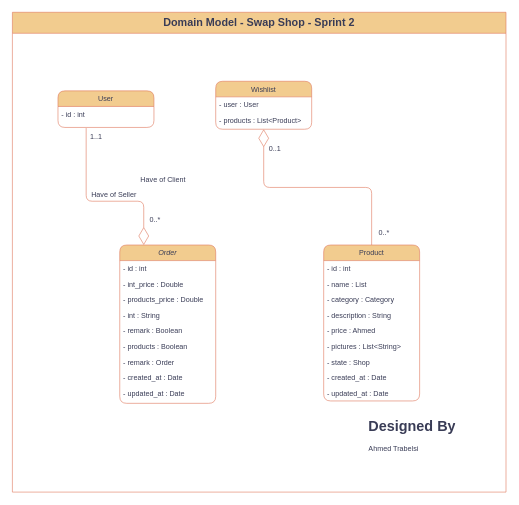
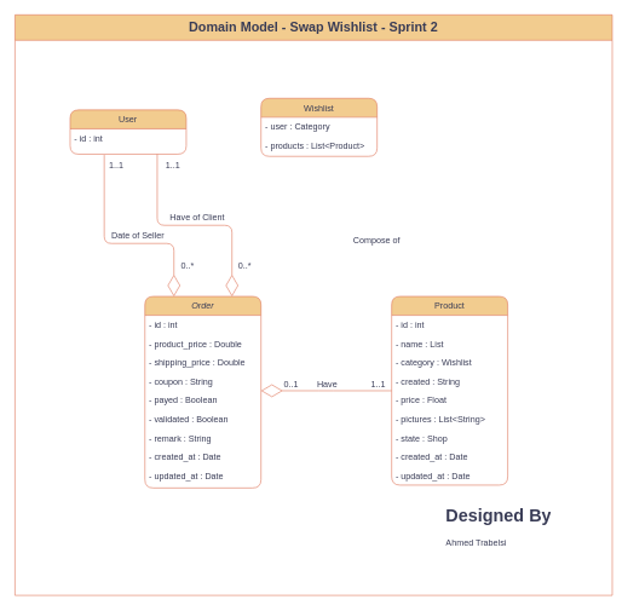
- <mxCell id="32" value="&lt;font style=&quot;font-size: 18px;&quot;&gt;Domain Model - Swap Shop - Sprint 2&lt;/font&gt;" style="swimlane;whiteSpace=wrap;html=1;strokeColor=#E07A5F;fontColor=#393C56;fillColor=#F2CC8F;startSize=35;" vertex="1" parent="1"><mxGeometry x="20" width="823" height="800" as="geometry" y="20" /></mxCell>
+ <mxCell id="32" value="&lt;font style=&quot;font-size: 18px;&quot;&gt;Domain Model - Swap Wishlist - Sprint 2&lt;/font&gt;" style="swimlane;whiteSpace=wrap;html=1;strokeColor=#E07A5F;fontColor=#393C56;fillColor=#F2CC8F;startSize=35;" vertex="1" parent="1"><mxGeometry x="20" width="823" height="800" as="geometry" y="20" /></mxCell>
- <mxCell id="13" value="- user : User" style="text;align=left;verticalAlign=top;spacingLeft=4;spacingRight=4;overflow=hidden;rotatable=0;points=[[0,0.5],[1,0.5]];portConstraint=eastwest;labelBackgroundColor=none;fontColor=#393C56;rounded=1;" parent="12" vertex="1"><mxGeometry y="26" width="160" height="26" as="geometry" /></mxCell>
+ <mxCell id="13" value="- user : Category" style="text;align=left;verticalAlign=top;spacingLeft=4;spacingRight=4;overflow=hidden;rotatable=0;points=[[0,0.5],[1,0.5]];portConstraint=eastwest;labelBackgroundColor=none;fontColor=#393C56;rounded=1;" parent="12" vertex="1"><mxGeometry y="26" width="160" height="26" as="geometry" /></mxCell>
+ <mxCell id="38" value="" style="endArrow=diamondThin;shadow=0;strokeWidth=1;rounded=1;endFill=0;edgeStyle=elbowEdgeStyle;elbow=vertical;labelBackgroundColor=none;strokeColor=#E07A5F;fontColor=default;endSize=27;entryX=0.75;entryY=0;entryDx=0;entryDy=0;exitX=0.75;exitY=1;exitDx=0;exitDy=0;" edge="1" parent="1" source="34" target="2"><mxGeometry x="0.5" y="41" relative="1" as="geometry"><mxPoint x="325" y="79" as="sourcePoint" /><mxPoint x="289" y="335" as="targetPoint" /><mxPoint x="-40" y="32" as="offset" /></mxGeometry></mxCell>
+ <mxCell id="39" value="1..1" style="resizable=0;align=left;verticalAlign=bottom;labelBackgroundColor=none;fontSize=12;fillColor=#F2CC8F;strokeColor=#E07A5F;fontColor=#393C56;rounded=1;" connectable="0" vertex="1" parent="38"><mxGeometry x="-1" relative="1" as="geometry"><mxPoint x="10" y="24" as="offset" /></mxGeometry></mxCell>
+ <mxCell id="40" value="0..*" style="resizable=0;align=right;verticalAlign=bottom;labelBackgroundColor=none;fontSize=12;fillColor=#F2CC8F;strokeColor=#E07A5F;fontColor=#393C56;rounded=1;" connectable="0" vertex="1" parent="38"><mxGeometry x="1" relative="1" as="geometry"><mxPoint x="28" y="-34" as="offset" /></mxGeometry></mxCell>
+ <mxCell id="41" value="Compose of" style="text;html=1;resizable=0;points=[];;align=center;verticalAlign=middle;labelBackgroundColor=none;rounded=1;shadow=0;strokeWidth=1;fontSize=12;fontColor=#393C56;" vertex="1" connectable="0" parent="38"><mxGeometry x="0.5" y="49" relative="1" as="geometry"><mxPoint x="149" y="-3" as="offset" /></mxGeometry></mxCell>
- <mxCell id="29" value="" style="endArrow=diamondThin;shadow=0;strokeWidth=1;rounded=1;endFill=0;edgeStyle=elbowEdgeStyle;elbow=vertical;labelBackgroundColor=none;strokeColor=#E07A5F;fontColor=default;endSize=27;" edge="1" parent="1" source="15" target="12"><mxGeometry x="0.5" y="41" relative="1" as="geometry"><mxPoint x="499" y="555.29" as="sourcePoint" /><mxPoint x="639" y="275" as="targetPoint" /><mxPoint x="-40" y="32" as="offset" /></mxGeometry></mxCell>
- <mxCell id="30" value="0..*" style="resizable=0;align=left;verticalAlign=bottom;labelBackgroundColor=none;fontSize=12;fillColor=#F2CC8F;strokeColor=#E07A5F;fontColor=#393C56;rounded=1;" connectable="0" vertex="1" parent="29"><mxGeometry x="-1" relative="1" as="geometry"><mxPoint x="10" y="-13" as="offset" /></mxGeometry></mxCell>
- <mxCell id="31" value="0..1" style="resizable=0;align=right;verticalAlign=bottom;labelBackgroundColor=none;fontSize=12;fillColor=#F2CC8F;strokeColor=#E07A5F;fontColor=#393C56;rounded=1;" connectable="0" vertex="1" parent="29"><mxGeometry x="1" relative="1" as="geometry"><mxPoint x="30" y="40" as="offset" /></mxGeometry></mxCell>
- <mxCell id="37" value="Have of Seller" style="text;html=1;resizable=0;points=[];;align=center;verticalAlign=middle;labelBackgroundColor=none;rounded=1;shadow=0;strokeWidth=1;fontSize=12;fontColor=#393C56;" vertex="1" connectable="0" parent="32"><mxGeometry x="186" y="302.996" as="geometry"><mxPoint x="-18" y="2" as="offset" /></mxGeometry></mxCell>
+ <mxCell id="37" value="Date of Seller" style="text;html=1;resizable=0;points=[];;align=center;verticalAlign=middle;labelBackgroundColor=none;rounded=1;shadow=0;strokeWidth=1;fontSize=12;fontColor=#393C56;" vertex="1" connectable="0" parent="32"><mxGeometry x="186" y="302.996" as="geometry"><mxPoint x="-18" y="2" as="offset" /></mxGeometry></mxCell>
- <mxCell id="4" value="- int_price : Double" style="text;align=left;verticalAlign=top;spacingLeft=4;spacingRight=4;overflow=hidden;rotatable=0;points=[[0,0.5],[1,0.5]];portConstraint=eastwest;rounded=1;shadow=0;html=0;labelBackgroundColor=none;fontColor=#393C56;" vertex="1" parent="2"><mxGeometry y="52" width="160" height="26" as="geometry" /></mxCell>
+ <mxCell id="4" value="- product_price : Double" style="text;align=left;verticalAlign=top;spacingLeft=4;spacingRight=4;overflow=hidden;rotatable=0;points=[[0,0.5],[1,0.5]];portConstraint=eastwest;rounded=1;shadow=0;html=0;labelBackgroundColor=none;fontColor=#393C56;" vertex="1" parent="2"><mxGeometry y="52" width="160" height="26" as="geometry" /></mxCell>
- <mxCell id="5" value="- products_price : Double" style="text;align=left;verticalAlign=top;spacingLeft=4;spacingRight=4;overflow=hidden;rotatable=0;points=[[0,0.5],[1,0.5]];portConstraint=eastwest;rounded=1;shadow=0;html=0;labelBackgroundColor=none;fontColor=#393C56;" vertex="1" parent="2"><mxGeometry y="78" width="160" height="26" as="geometry" /></mxCell>
+ <mxCell id="5" value="- shipping_price : Double" style="text;align=left;verticalAlign=top;spacingLeft=4;spacingRight=4;overflow=hidden;rotatable=0;points=[[0,0.5],[1,0.5]];portConstraint=eastwest;rounded=1;shadow=0;html=0;labelBackgroundColor=none;fontColor=#393C56;" vertex="1" parent="2"><mxGeometry y="78" width="160" height="26" as="geometry" /></mxCell>
- <mxCell id="18" value="- category : Category" style="text;align=left;verticalAlign=top;spacingLeft=4;spacingRight=4;overflow=hidden;rotatable=0;points=[[0,0.5],[1,0.5]];portConstraint=eastwest;labelBackgroundColor=none;fontColor=#393C56;rounded=1;" vertex="1" parent="15"><mxGeometry y="78" width="160" height="26" as="geometry" /></mxCell>
+ <mxCell id="18" value="- category : Wishlist" style="text;align=left;verticalAlign=top;spacingLeft=4;spacingRight=4;overflow=hidden;rotatable=0;points=[[0,0.5],[1,0.5]];portConstraint=eastwest;labelBackgroundColor=none;fontColor=#393C56;rounded=1;" vertex="1" parent="15"><mxGeometry y="78" width="160" height="26" as="geometry" /></mxCell>
- <mxCell id="6" value="- int : String" style="text;align=left;verticalAlign=top;spacingLeft=4;spacingRight=4;overflow=hidden;rotatable=0;points=[[0,0.5],[1,0.5]];portConstraint=eastwest;rounded=1;shadow=0;html=0;labelBackgroundColor=none;fontColor=#393C56;" vertex="1" parent="2"><mxGeometry y="104" width="160" height="26" as="geometry" /></mxCell>
+ <mxCell id="6" value="- coupon : String" style="text;align=left;verticalAlign=top;spacingLeft=4;spacingRight=4;overflow=hidden;rotatable=0;points=[[0,0.5],[1,0.5]];portConstraint=eastwest;rounded=1;shadow=0;html=0;labelBackgroundColor=none;fontColor=#393C56;" vertex="1" parent="2"><mxGeometry y="104" width="160" height="26" as="geometry" /></mxCell>
- <mxCell id="19" value="- description : String" style="text;align=left;verticalAlign=top;spacingLeft=4;spacingRight=4;overflow=hidden;rotatable=0;points=[[0,0.5],[1,0.5]];portConstraint=eastwest;rounded=1;shadow=0;html=0;labelBackgroundColor=none;fontColor=#393C56;" parent="15" vertex="1"><mxGeometry y="104" width="160" height="26" as="geometry" /></mxCell>
+ <mxCell id="19" value="- created : String" style="text;align=left;verticalAlign=top;spacingLeft=4;spacingRight=4;overflow=hidden;rotatable=0;points=[[0,0.5],[1,0.5]];portConstraint=eastwest;rounded=1;shadow=0;html=0;labelBackgroundColor=none;fontColor=#393C56;" parent="15" vertex="1"><mxGeometry y="104" width="160" height="26" as="geometry" /></mxCell>
+ <mxCell id="25" value="" style="endArrow=none;shadow=0;strokeWidth=1;rounded=1;endFill=0;edgeStyle=elbowEdgeStyle;elbow=vertical;labelBackgroundColor=none;strokeColor=#E07A5F;fontColor=default;endSize=6;targetPerimeterSpacing=0;startArrow=diamondThin;startFill=0;startSize=27;" parent="1" source="2" target="15" edge="1"><mxGeometry x="0.5" y="41" relative="1" as="geometry"><mxPoint x="399" y="327" as="sourcePoint" /><mxPoint x="559" y="327" as="targetPoint" /><mxPoint x="-40" y="32" as="offset" /></mxGeometry></mxCell>
+ <mxCell id="26" value="0..1" style="resizable=0;align=left;verticalAlign=bottom;labelBackgroundColor=none;fontSize=12;fillColor=#F2CC8F;strokeColor=#E07A5F;fontColor=#393C56;rounded=1;" parent="25" connectable="0" vertex="1"><mxGeometry x="-1" relative="1" as="geometry"><mxPoint x="30" as="offset" /></mxGeometry></mxCell>
+ <mxCell id="27" value="1..1" style="resizable=0;align=right;verticalAlign=bottom;labelBackgroundColor=none;fontSize=12;fillColor=#F2CC8F;strokeColor=#E07A5F;fontColor=#393C56;rounded=1;" parent="25" connectable="0" vertex="1"><mxGeometry x="1" relative="1" as="geometry"><mxPoint x="-7" as="offset" /></mxGeometry></mxCell>
+ <mxCell id="28" value="Have" style="text;html=1;resizable=0;points=[];;align=center;verticalAlign=middle;labelBackgroundColor=none;rounded=1;shadow=0;strokeWidth=1;fontSize=12;fontColor=#393C56;" parent="25" vertex="1" connectable="0"><mxGeometry x="0.5" y="49" relative="1" as="geometry"><mxPoint x="-45" y="40" as="offset" /></mxGeometry></mxCell>
- <mxCell id="7" value="- remark : Boolean" style="text;align=left;verticalAlign=top;spacingLeft=4;spacingRight=4;overflow=hidden;rotatable=0;points=[[0,0.5],[1,0.5]];portConstraint=eastwest;rounded=1;shadow=0;html=0;labelBackgroundColor=none;fontColor=#393C56;" vertex="1" parent="2"><mxGeometry y="130" width="160" height="26" as="geometry" /></mxCell>
+ <mxCell id="7" value="- payed : Boolean" style="text;align=left;verticalAlign=top;spacingLeft=4;spacingRight=4;overflow=hidden;rotatable=0;points=[[0,0.5],[1,0.5]];portConstraint=eastwest;rounded=1;shadow=0;html=0;labelBackgroundColor=none;fontColor=#393C56;" vertex="1" parent="2"><mxGeometry y="130" width="160" height="26" as="geometry" /></mxCell>
- <mxCell id="20" value="- price : Ahmed" style="text;align=left;verticalAlign=top;spacingLeft=4;spacingRight=4;overflow=hidden;rotatable=0;points=[[0,0.5],[1,0.5]];portConstraint=eastwest;rounded=1;shadow=0;html=0;labelBackgroundColor=none;fontColor=#393C56;" parent="15" vertex="1"><mxGeometry y="130" width="160" height="26" as="geometry" /></mxCell>
+ <mxCell id="20" value="- price : Float" style="text;align=left;verticalAlign=top;spacingLeft=4;spacingRight=4;overflow=hidden;rotatable=0;points=[[0,0.5],[1,0.5]];portConstraint=eastwest;rounded=1;shadow=0;html=0;labelBackgroundColor=none;fontColor=#393C56;" parent="15" vertex="1"><mxGeometry y="130" width="160" height="26" as="geometry" /></mxCell>
- <mxCell id="8" value="- products : Boolean" style="text;align=left;verticalAlign=top;spacingLeft=4;spacingRight=4;overflow=hidden;rotatable=0;points=[[0,0.5],[1,0.5]];portConstraint=eastwest;rounded=1;shadow=0;html=0;labelBackgroundColor=none;fontColor=#393C56;" vertex="1" parent="2"><mxGeometry y="156" width="160" height="26" as="geometry" /></mxCell>
+ <mxCell id="8" value="- validated : Boolean" style="text;align=left;verticalAlign=top;spacingLeft=4;spacingRight=4;overflow=hidden;rotatable=0;points=[[0,0.5],[1,0.5]];portConstraint=eastwest;rounded=1;shadow=0;html=0;labelBackgroundColor=none;fontColor=#393C56;" vertex="1" parent="2"><mxGeometry y="156" width="160" height="26" as="geometry" /></mxCell>
- <mxCell id="9" value="- remark : Order" style="text;align=left;verticalAlign=top;spacingLeft=4;spacingRight=4;overflow=hidden;rotatable=0;points=[[0,0.5],[1,0.5]];portConstraint=eastwest;rounded=1;shadow=0;html=0;labelBackgroundColor=none;fontColor=#393C56;" vertex="1" parent="2"><mxGeometry y="182" width="160" height="26" as="geometry" /></mxCell>
+ <mxCell id="9" value="- remark : String" style="text;align=left;verticalAlign=top;spacingLeft=4;spacingRight=4;overflow=hidden;rotatable=0;points=[[0,0.5],[1,0.5]];portConstraint=eastwest;rounded=1;shadow=0;html=0;labelBackgroundColor=none;fontColor=#393C56;" vertex="1" parent="2"><mxGeometry y="182" width="160" height="26" as="geometry" /></mxCell>
